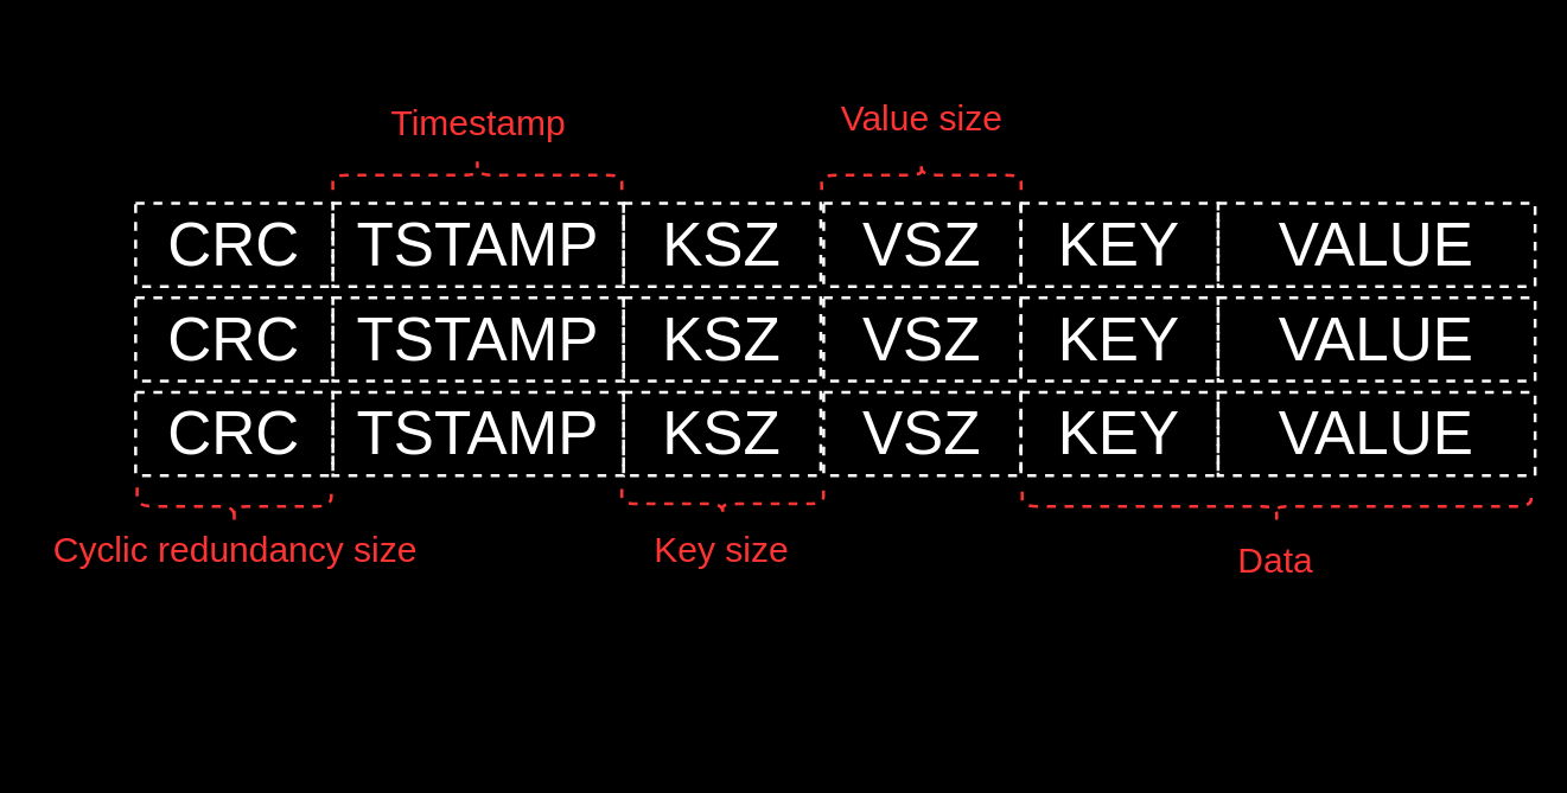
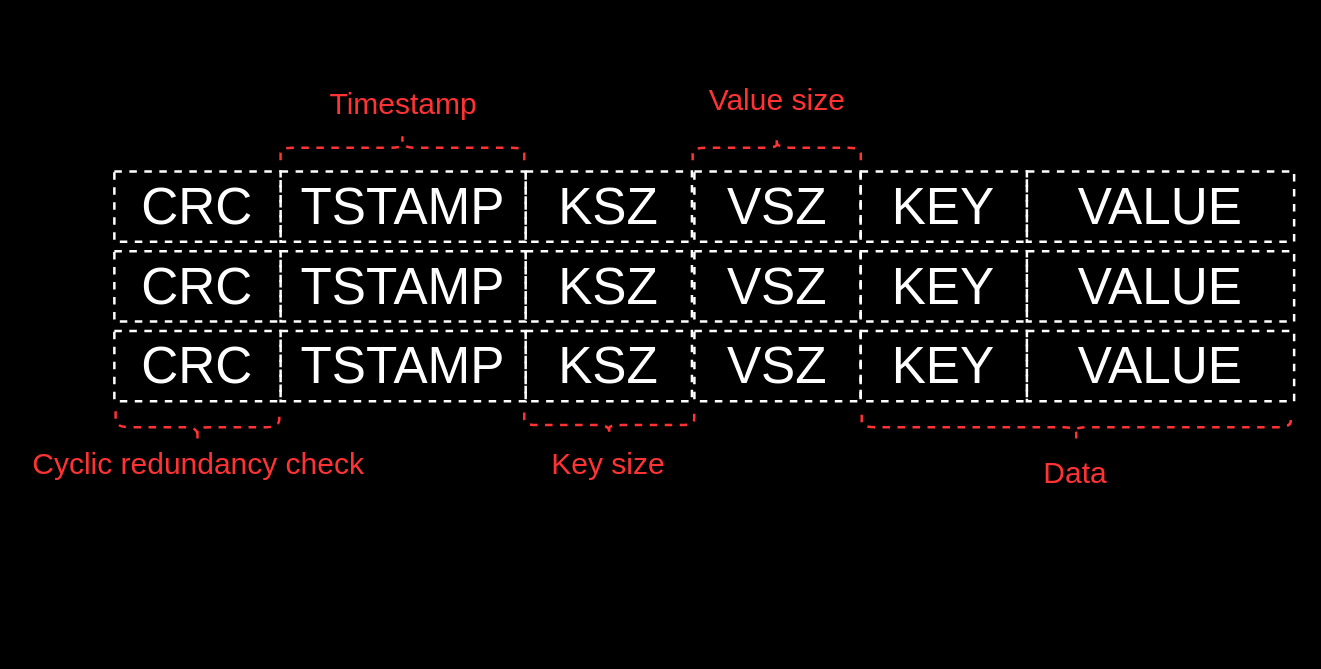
- <mxCell id="28" value="&lt;font color=&quot;#ff3333&quot; style=&quot;font-size: 24px&quot;&gt;Cyclic redundancy size&lt;/font&gt;" style="text;html=1;align=center;verticalAlign=middle;resizable=0;points=[];autosize=1;strokeColor=none;fillColor=none;fontSize=41;fontColor=#FFFFFF;" vertex="1" parent="1"><mxGeometry x="20" y="334.5" width="275" height="60" as="geometry" /></mxCell>
+ <mxCell id="28" value="&lt;font color=&quot;#ff3333&quot; style=&quot;font-size: 24px&quot;&gt;Cyclic redundancy check&lt;/font&gt;" style="text;html=1;align=center;verticalAlign=middle;resizable=0;points=[];autosize=1;strokeColor=none;fillColor=none;fontSize=41;fontColor=#FFFFFF;" vertex="1" parent="1"><mxGeometry x="20" y="334.5" width="275" height="60" as="geometry" /></mxCell>
